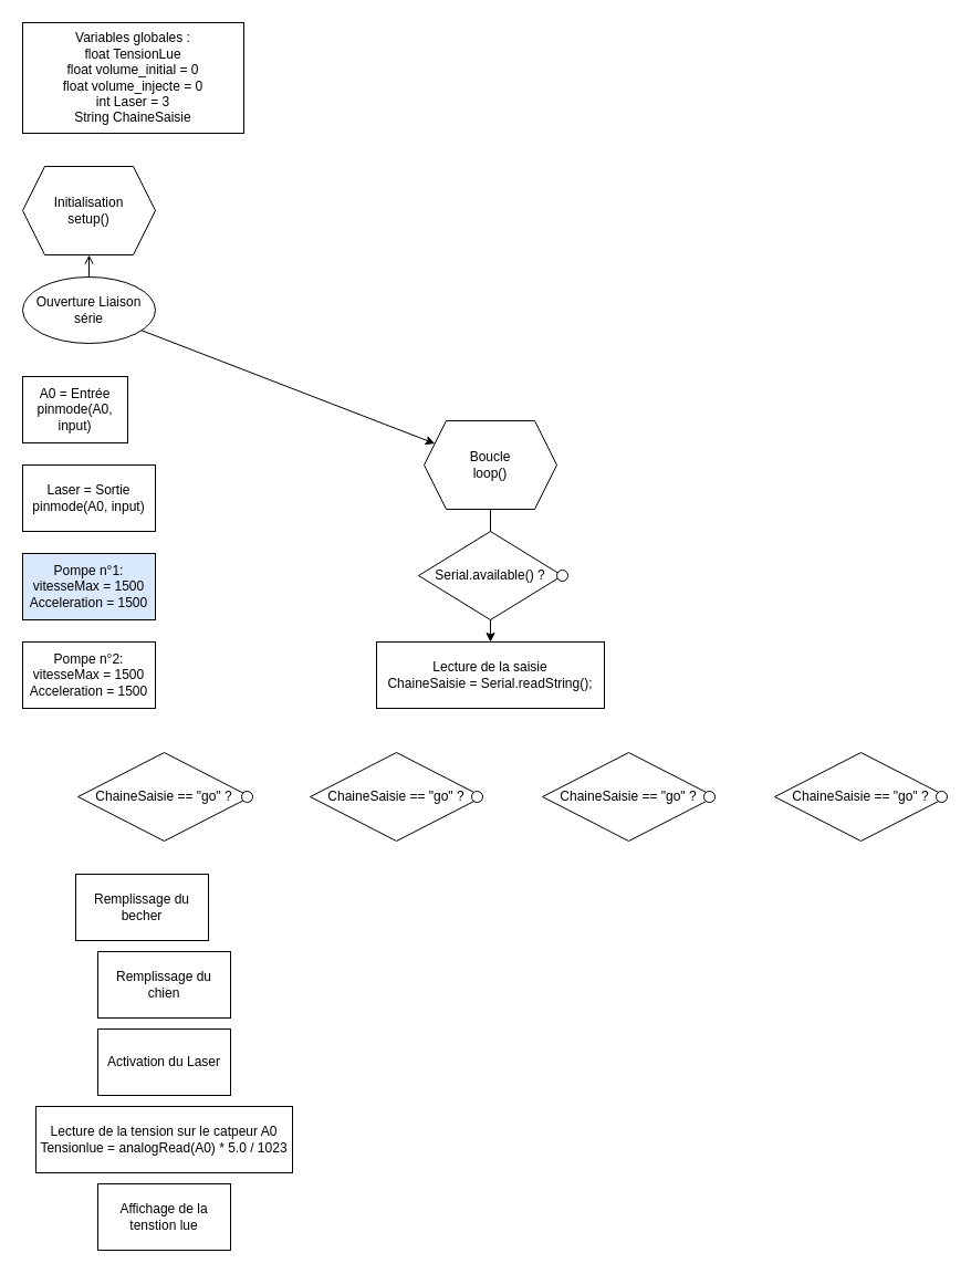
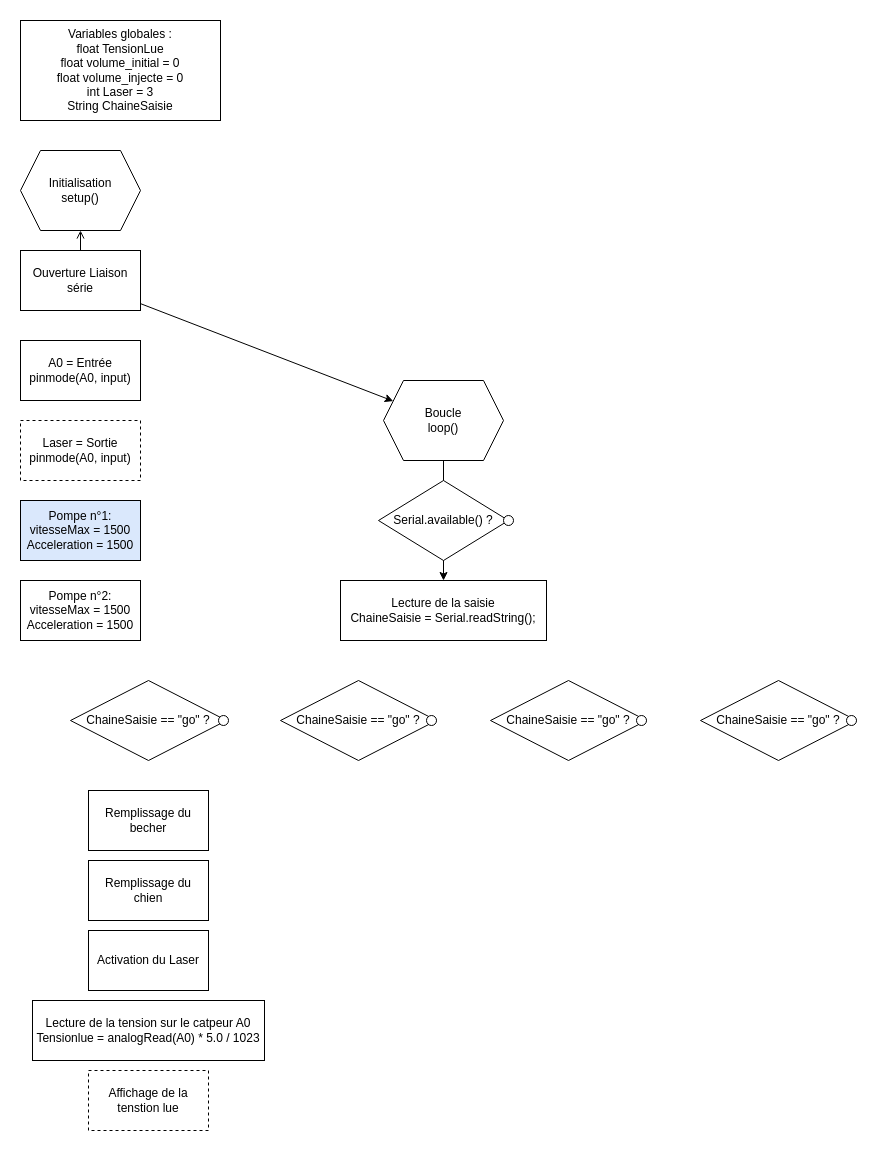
- <mxCell id="4" value="Ouverture Liaison série" style="ellipse;whiteSpace=wrap;html=1;" vertex="1" parent="1"><mxGeometry x="20" y="250" width="120" height="60" as="geometry" /></mxCell>
+ <mxCell id="4" value="Ouverture Liaison série" style="rounded=0;whiteSpace=wrap;html=1;" vertex="1" parent="1"><mxGeometry x="20" y="250" width="120" height="60" as="geometry" /></mxCell>
- <mxCell id="5" value="A0 = Entrée&lt;br&gt;pinmode(A0, input)" style="rounded=0;whiteSpace=wrap;html=1;" vertex="1" parent="1"><mxGeometry x="20" y="340" width="95" height="60" as="geometry" /></mxCell>
+ <mxCell id="5" value="A0 = Entrée&lt;br&gt;pinmode(A0, input)" style="rounded=0;whiteSpace=wrap;html=1;" vertex="1" parent="1"><mxGeometry x="20" y="340" width="120" height="60" as="geometry" /></mxCell>
- <mxCell id="6" value="Laser = Sortie&lt;br&gt;pinmode(A0, input)" style="rounded=0;whiteSpace=wrap;html=1;" vertex="1" parent="1"><mxGeometry x="20" y="420" width="120" height="60" as="geometry" /></mxCell>
+ <mxCell id="6" value="Laser = Sortie&lt;br&gt;pinmode(A0, input)" style="rounded=0;whiteSpace=wrap;html=1;dashed=1;" vertex="1" parent="1"><mxGeometry x="20" y="420" width="120" height="60" as="geometry" /></mxCell>
- <mxCell id="24" value="Remplissage du becher" style="rounded=0;whiteSpace=wrap;html=1;fontFamily=Helvetica;" vertex="1" parent="1"><mxGeometry x="68" y="790" width="120" height="60" as="geometry" /></mxCell>
+ <mxCell id="24" value="Remplissage du becher" style="rounded=0;whiteSpace=wrap;html=1;fontFamily=Helvetica;" vertex="1" parent="1"><mxGeometry x="88" y="790" width="120" height="60" as="geometry" /></mxCell>
- <mxCell id="28" value="Affichage de la tenstion lue" style="rounded=0;whiteSpace=wrap;html=1;fontFamily=Helvetica;" vertex="1" parent="1"><mxGeometry x="88" y="1070" width="120" height="60" as="geometry" /></mxCell>
+ <mxCell id="28" value="Affichage de la tenstion lue" style="rounded=0;whiteSpace=wrap;html=1;fontFamily=Helvetica;dashed=1;" vertex="1" parent="1"><mxGeometry x="88" y="1070" width="120" height="60" as="geometry" /></mxCell>
